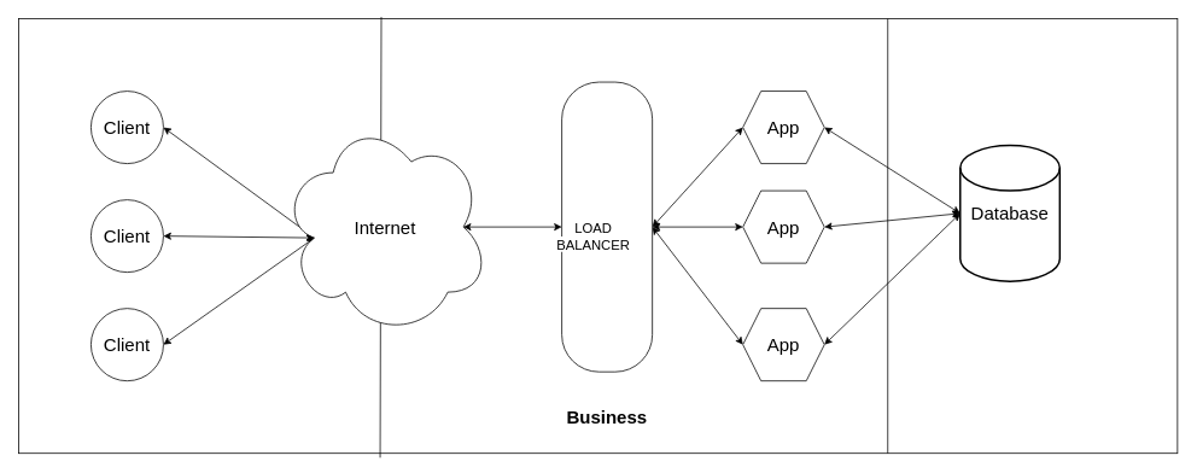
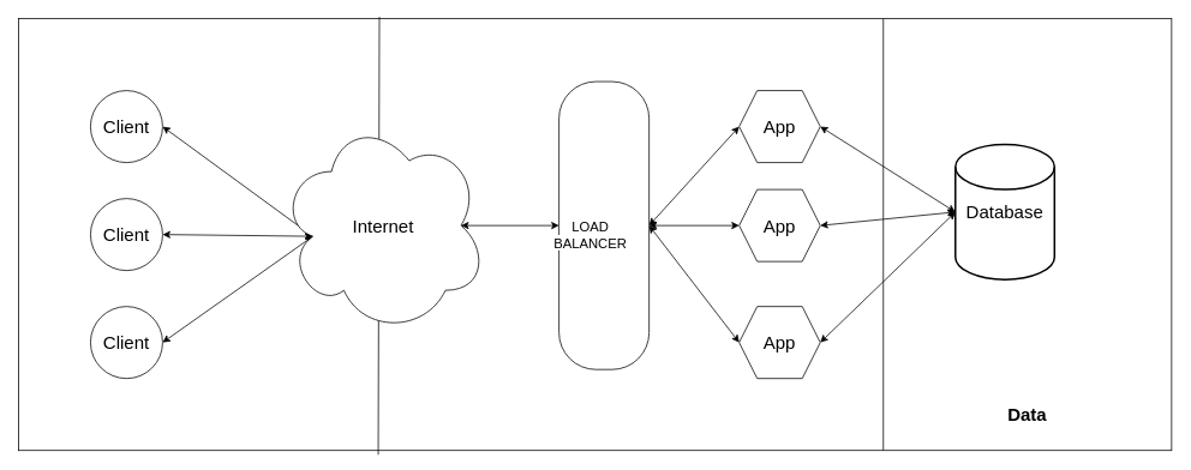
- <mxCell id="25" value="&lt;font style=&quot;font-size: 20px&quot;&gt;&lt;b&gt;Business&lt;/b&gt;&lt;/font&gt;" style="text;html=1;strokeColor=none;fillColor=none;align=center;verticalAlign=middle;whiteSpace=wrap;rounded=0;" vertex="1" parent="1"><mxGeometry x="590" y="450" width="160" height="20" as="geometry" /></mxCell>
+ <mxCell id="26" value="&lt;font style=&quot;font-size: 20px&quot;&gt;&lt;b&gt;Data&lt;/b&gt;&lt;/font&gt;" style="text;html=1;strokeColor=none;fillColor=none;align=center;verticalAlign=middle;whiteSpace=wrap;rounded=0;" vertex="1" parent="1"><mxGeometry x="1060" y="450" width="160" height="20" as="geometry" /></mxCell>
